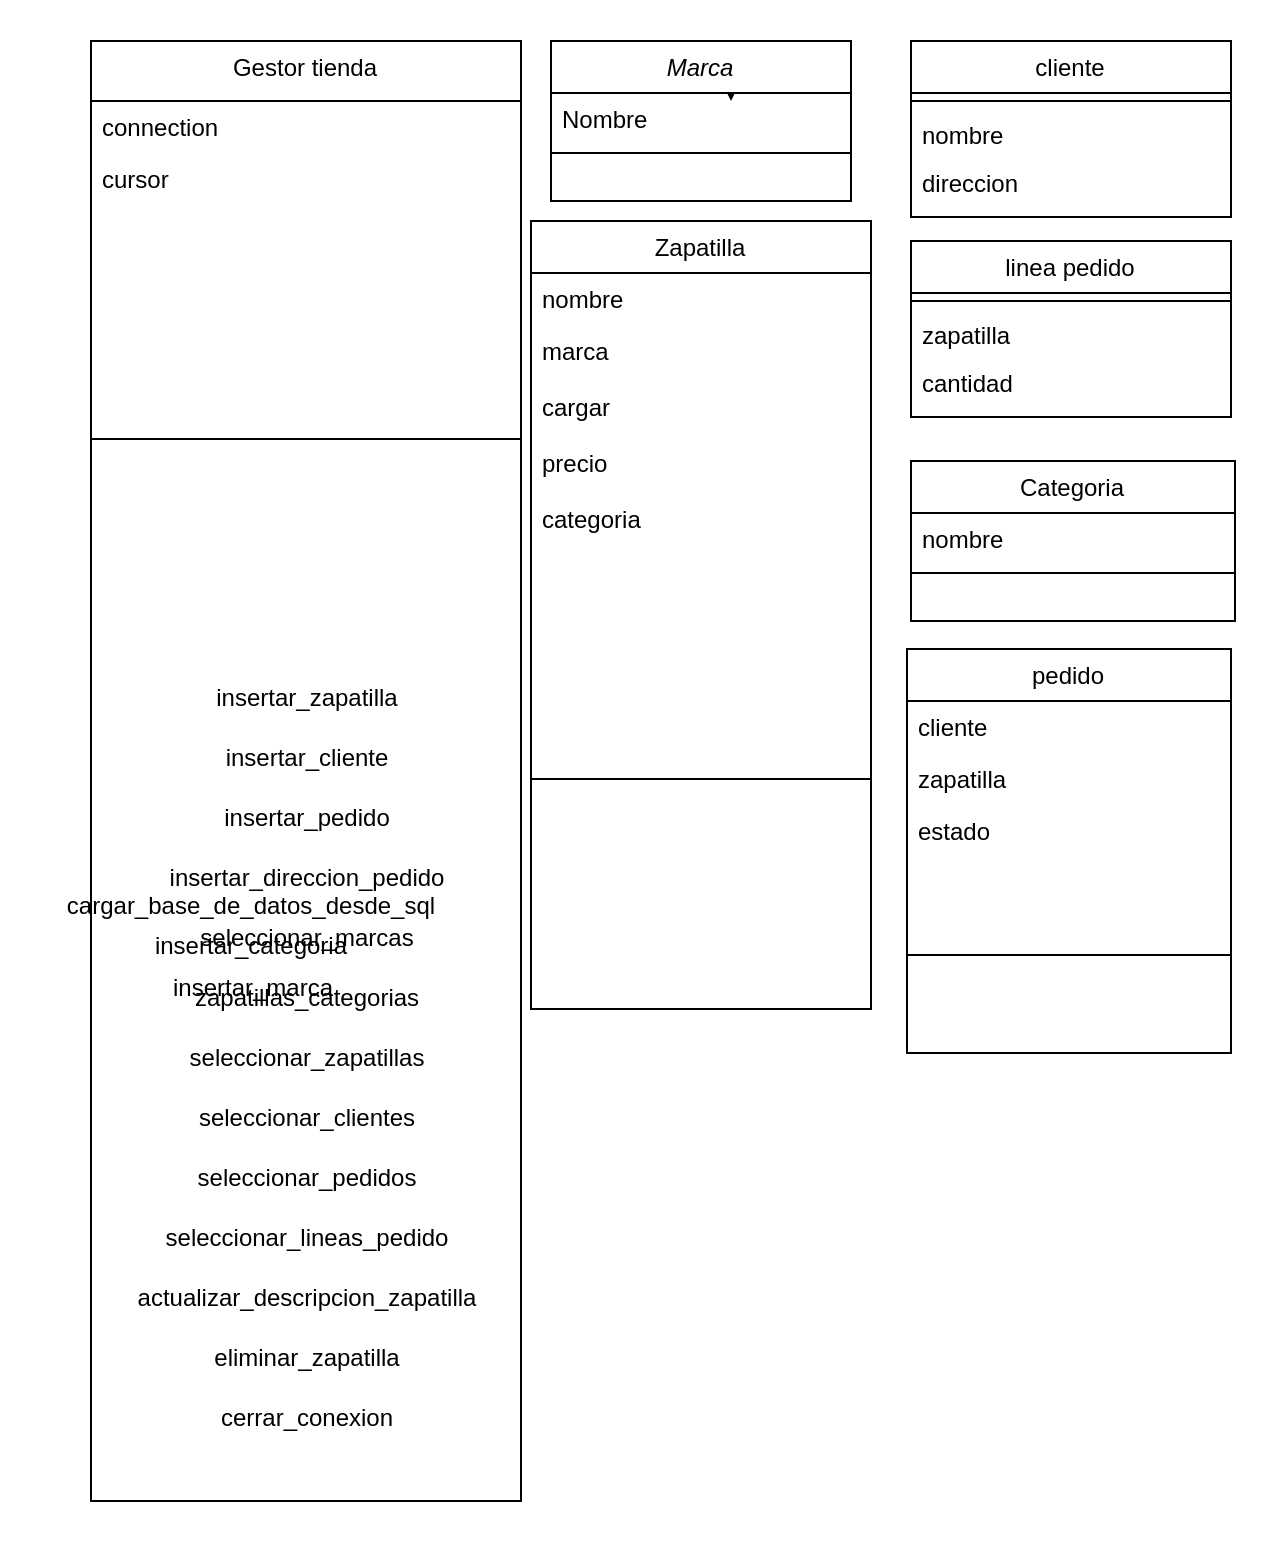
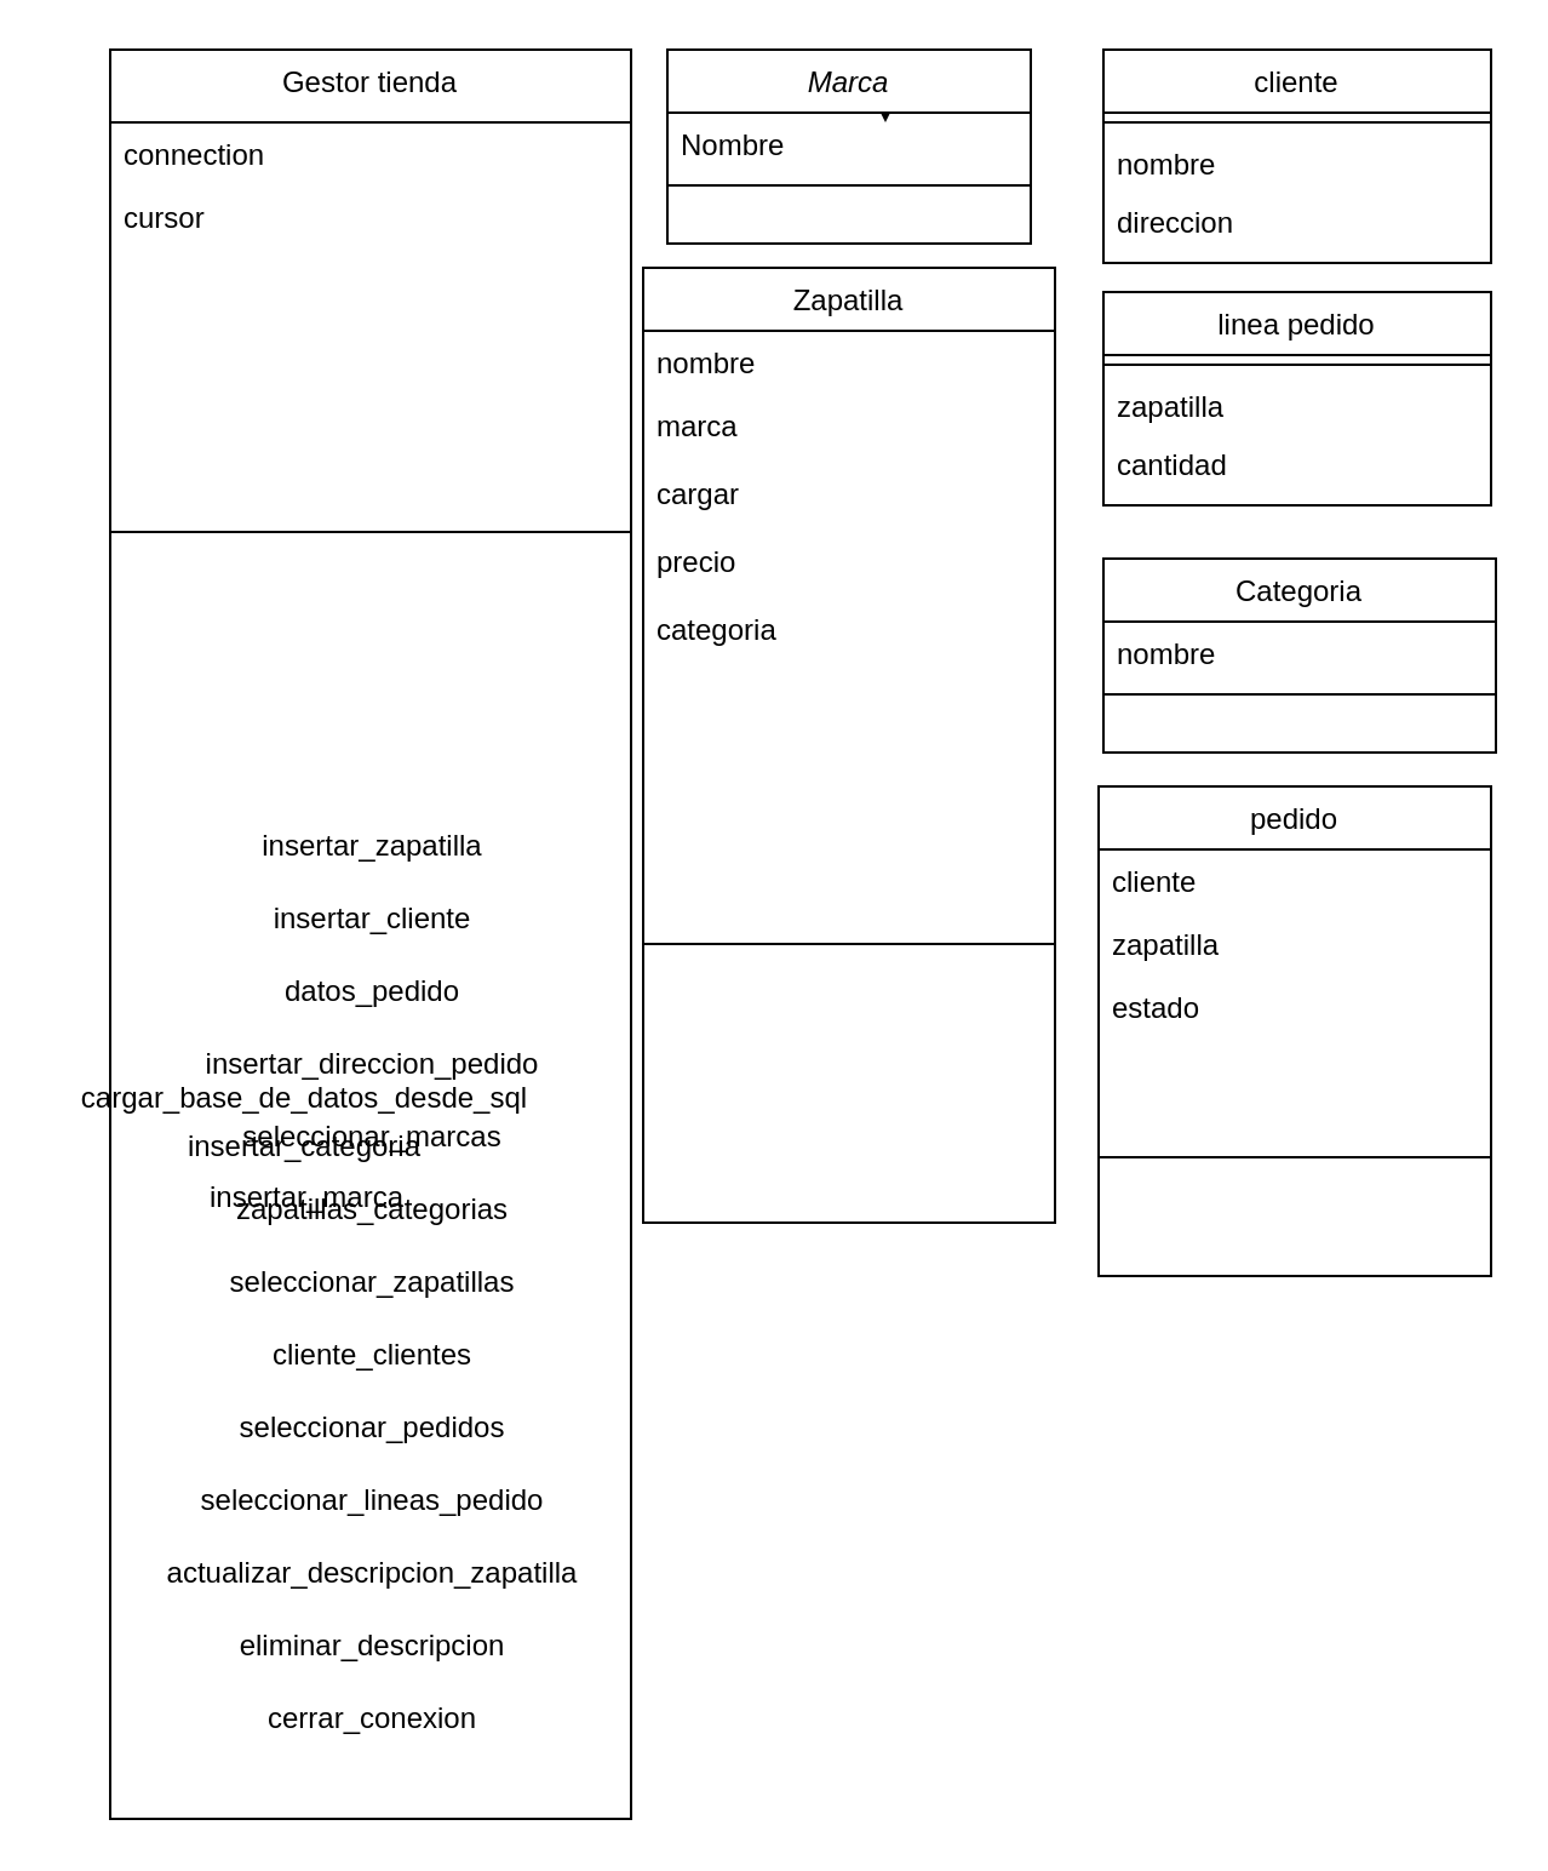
- <mxCell id="35" value="insertar_pedido" style="text;html=1;align=center;verticalAlign=middle;resizable=0;points=[];autosize=1;strokeColor=none;fillColor=none;" vertex="1" parent="29"><mxGeometry y="374" width="215" height="30" as="geometry" /></mxCell>
+ <mxCell id="35" value="datos_pedido" style="text;html=1;align=center;verticalAlign=middle;resizable=0;points=[];autosize=1;strokeColor=none;fillColor=none;" vertex="1" parent="29"><mxGeometry y="374" width="215" height="30" as="geometry" /></mxCell>
- <mxCell id="40" value="seleccionar_clientes" style="text;html=1;align=center;verticalAlign=middle;resizable=0;points=[];autosize=1;strokeColor=none;fillColor=none;" vertex="1" parent="29"><mxGeometry y="524" width="215" height="30" as="geometry" /></mxCell>
+ <mxCell id="40" value="cliente_clientes" style="text;html=1;align=center;verticalAlign=middle;resizable=0;points=[];autosize=1;strokeColor=none;fillColor=none;" vertex="1" parent="29"><mxGeometry y="524" width="215" height="30" as="geometry" /></mxCell>
- <mxCell id="44" value="eliminar_zapatilla" style="text;html=1;align=center;verticalAlign=middle;resizable=0;points=[];autosize=1;strokeColor=none;fillColor=none;" vertex="1" parent="29"><mxGeometry y="644" width="215" height="30" as="geometry" /></mxCell>
+ <mxCell id="44" value="eliminar_descripcion" style="text;html=1;align=center;verticalAlign=middle;resizable=0;points=[];autosize=1;strokeColor=none;fillColor=none;" vertex="1" parent="29"><mxGeometry y="644" width="215" height="30" as="geometry" /></mxCell>
